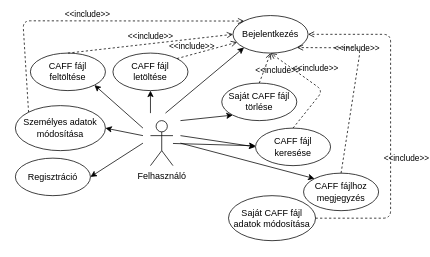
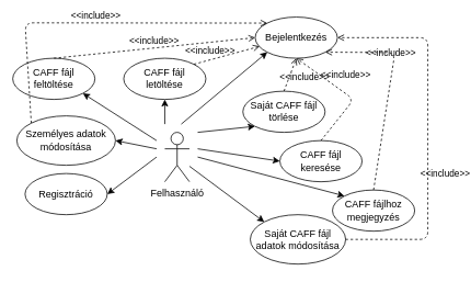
- <mxCell id="5" value="CAFF fájl feltöltése" style="ellipse;whiteSpace=wrap;html=1;" parent="1" vertex="1"><mxGeometry x="40" y="70" width="100" height="50" as="geometry" /></mxCell>
+ <mxCell id="5" value="CAFF fájl feltöltése" style="ellipse;whiteSpace=wrap;html=1;" parent="1" vertex="1"><mxGeometry x="15" y="70" width="100" height="50" as="geometry" /></mxCell>
- <mxCell id="26" value="" style="endArrow=classic;html=1;" edge="1" parent="1" target="8" source="2"><mxGeometry width="50" height="50" relative="1" as="geometry"><mxPoint x="224.48" y="414.45" as="sourcePoint" /><mxPoint x="285" y="303" as="targetPoint" /></mxGeometry></mxCell>
+ <mxCell id="26" value="" style="endArrow=classic;html=1;entryX=0;entryY=0;entryDx=0;entryDy=0;" edge="1" parent="1" target="25" source="2"><mxGeometry width="50" height="50" relative="1" as="geometry"><mxPoint x="224.48" y="414.45" as="sourcePoint" /><mxPoint x="285" y="303" as="targetPoint" /></mxGeometry></mxCell>
- <mxCell id="4" value="Regisztráció" style="ellipse;whiteSpace=wrap;html=1;" parent="1" vertex="1"><mxGeometry x="20" y="210" width="100" height="50" as="geometry" /></mxCell>
+ <mxCell id="4" value="Regisztráció" style="ellipse;whiteSpace=wrap;html=1;" parent="1" vertex="1"><mxGeometry x="30" y="210" width="100" height="50" as="geometry" /></mxCell>
